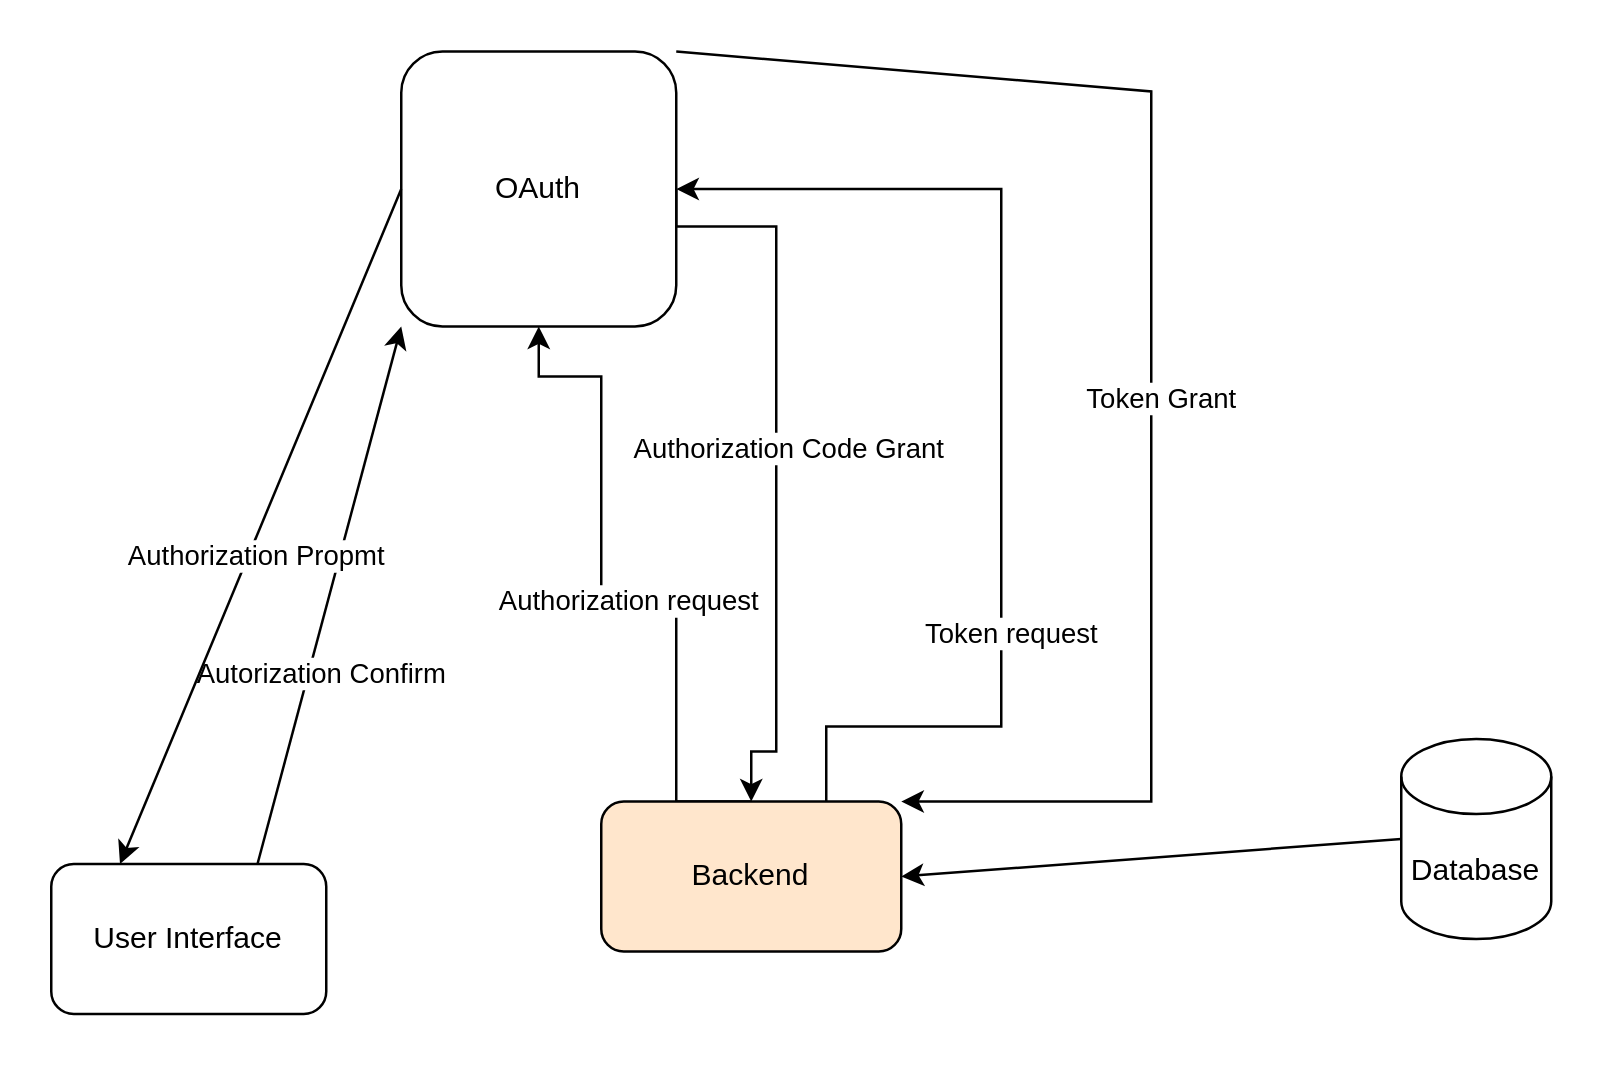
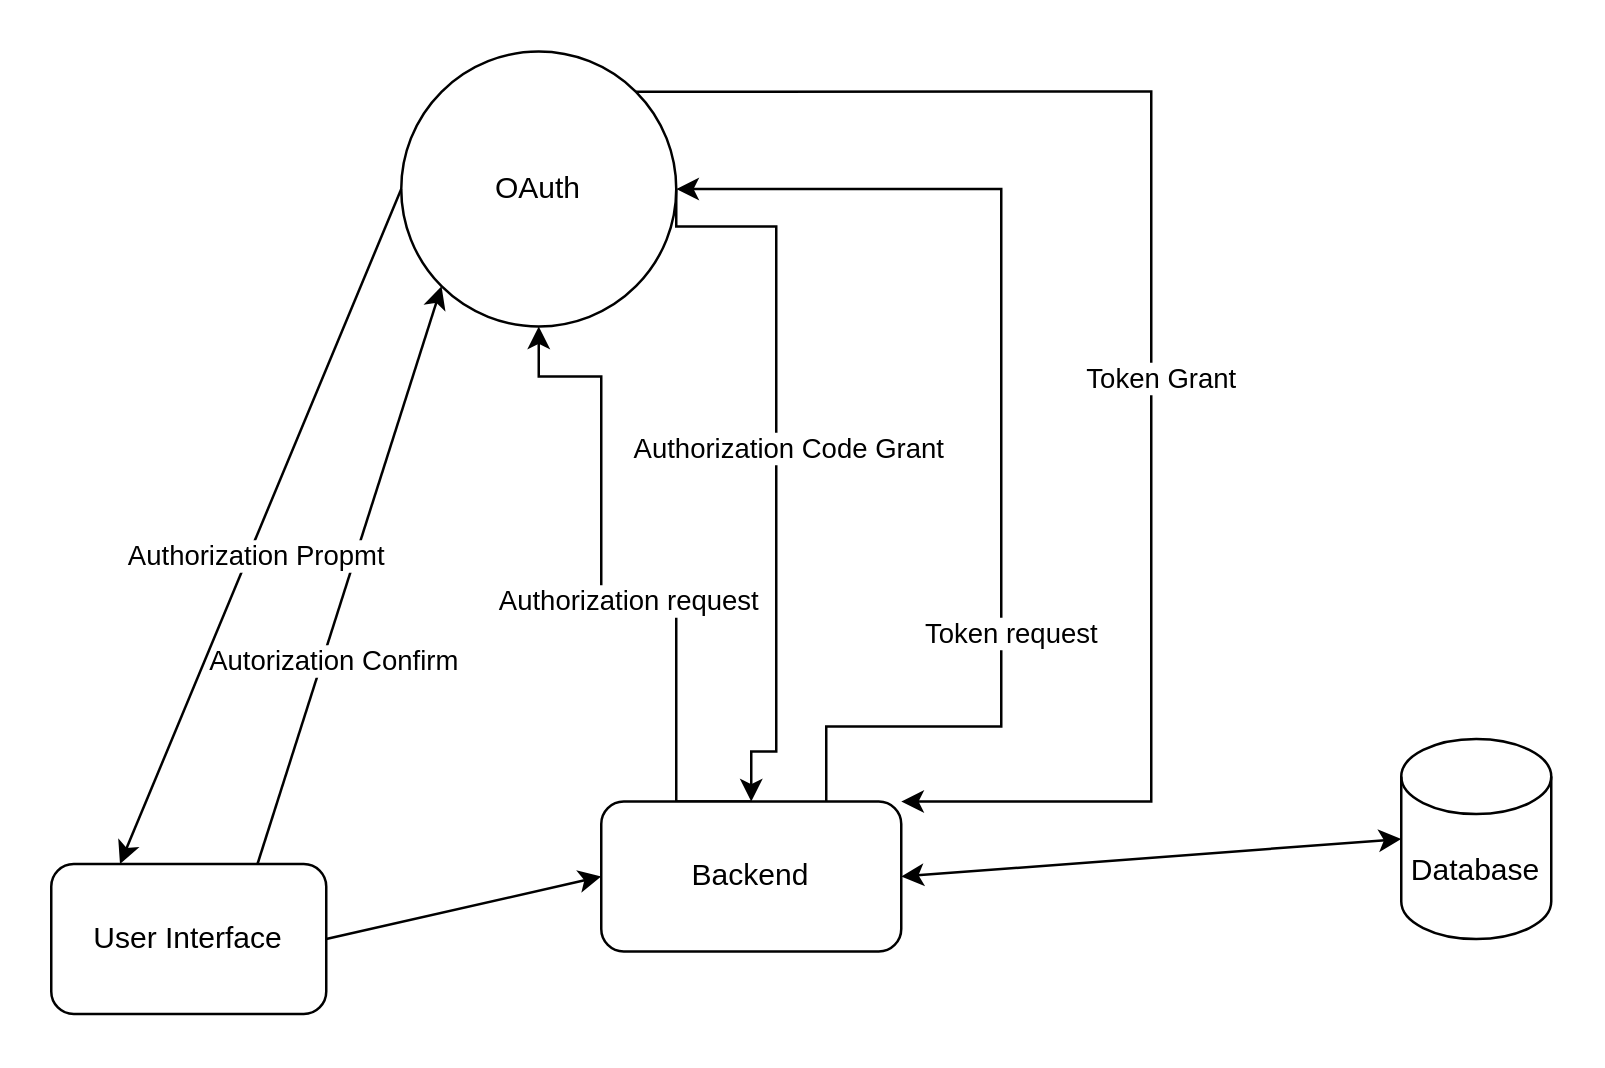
- <mxCell id="11" value="OAuth" style="whiteSpace=wrap;html=1;rounded=1;" vertex="1" parent="1"><mxGeometry x="160" y="20" width="110" height="110" as="geometry" /></mxCell>
+ <mxCell id="11" value="OAuth" style="ellipse;whiteSpace=wrap;html=1;rounded=1;" vertex="1" parent="1"><mxGeometry x="160" y="20" width="110" height="110" as="geometry" /></mxCell>
- <mxCell id="8" value="" style="endArrow=none;startArrow=classic;html=1;rounded=0;entryX=0;entryY=0.5;entryDx=0;entryDy=0;entryPerimeter=0;exitX=1;exitY=0.5;exitDx=0;exitDy=0;" edge="1" parent="1" source="5" target="7"><mxGeometry width="50" height="50" relative="1" as="geometry"><mxPoint x="400" y="410" as="sourcePoint" /><mxPoint x="450" y="360" as="targetPoint" /></mxGeometry></mxCell>
+ <mxCell id="8" value="" style="endArrow=classic;startArrow=classic;html=1;rounded=0;entryX=0;entryY=0.5;entryDx=0;entryDy=0;entryPerimeter=0;exitX=1;exitY=0.5;exitDx=0;exitDy=0;" edge="1" parent="1" source="5" target="7"><mxGeometry width="50" height="50" relative="1" as="geometry"><mxPoint x="400" y="410" as="sourcePoint" /><mxPoint x="450" y="360" as="targetPoint" /></mxGeometry></mxCell>
- <mxCell id="5" value="Backend" style="rounded=1;whiteSpace=wrap;html=1;fillColor=#ffe6cc;" vertex="1" parent="1"><mxGeometry x="240" y="320" width="120" height="60" as="geometry" /></mxCell>
+ <mxCell id="5" value="Backend" style="rounded=1;whiteSpace=wrap;html=1;" vertex="1" parent="1"><mxGeometry x="240" y="320" width="120" height="60" as="geometry" /></mxCell>
+ <mxCell id="6" value="" style="endArrow=classic;html=1;rounded=0;entryX=0;entryY=0.5;entryDx=0;entryDy=0;exitX=1;exitY=0.5;exitDx=0;exitDy=0;" edge="1" parent="1" source="2" target="5"><mxGeometry width="50" height="50" relative="1" as="geometry"><mxPoint x="160" y="350" as="sourcePoint" /><mxPoint x="210" y="300" as="targetPoint" /></mxGeometry></mxCell>
